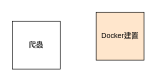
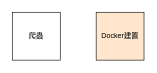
- <mxCell id="2" value="爬蟲" style="whiteSpace=wrap;html=1;aspect=fixed;" vertex="1" parent="1"><mxGeometry x="20" y="35" width="80" height="80" as="geometry" /></mxCell>
+ <mxCell id="2" value="爬蟲" style="whiteSpace=wrap;html=1;aspect=fixed;" vertex="1" parent="1"><mxGeometry x="20" y="20" width="80" height="80" as="geometry" /></mxCell>
